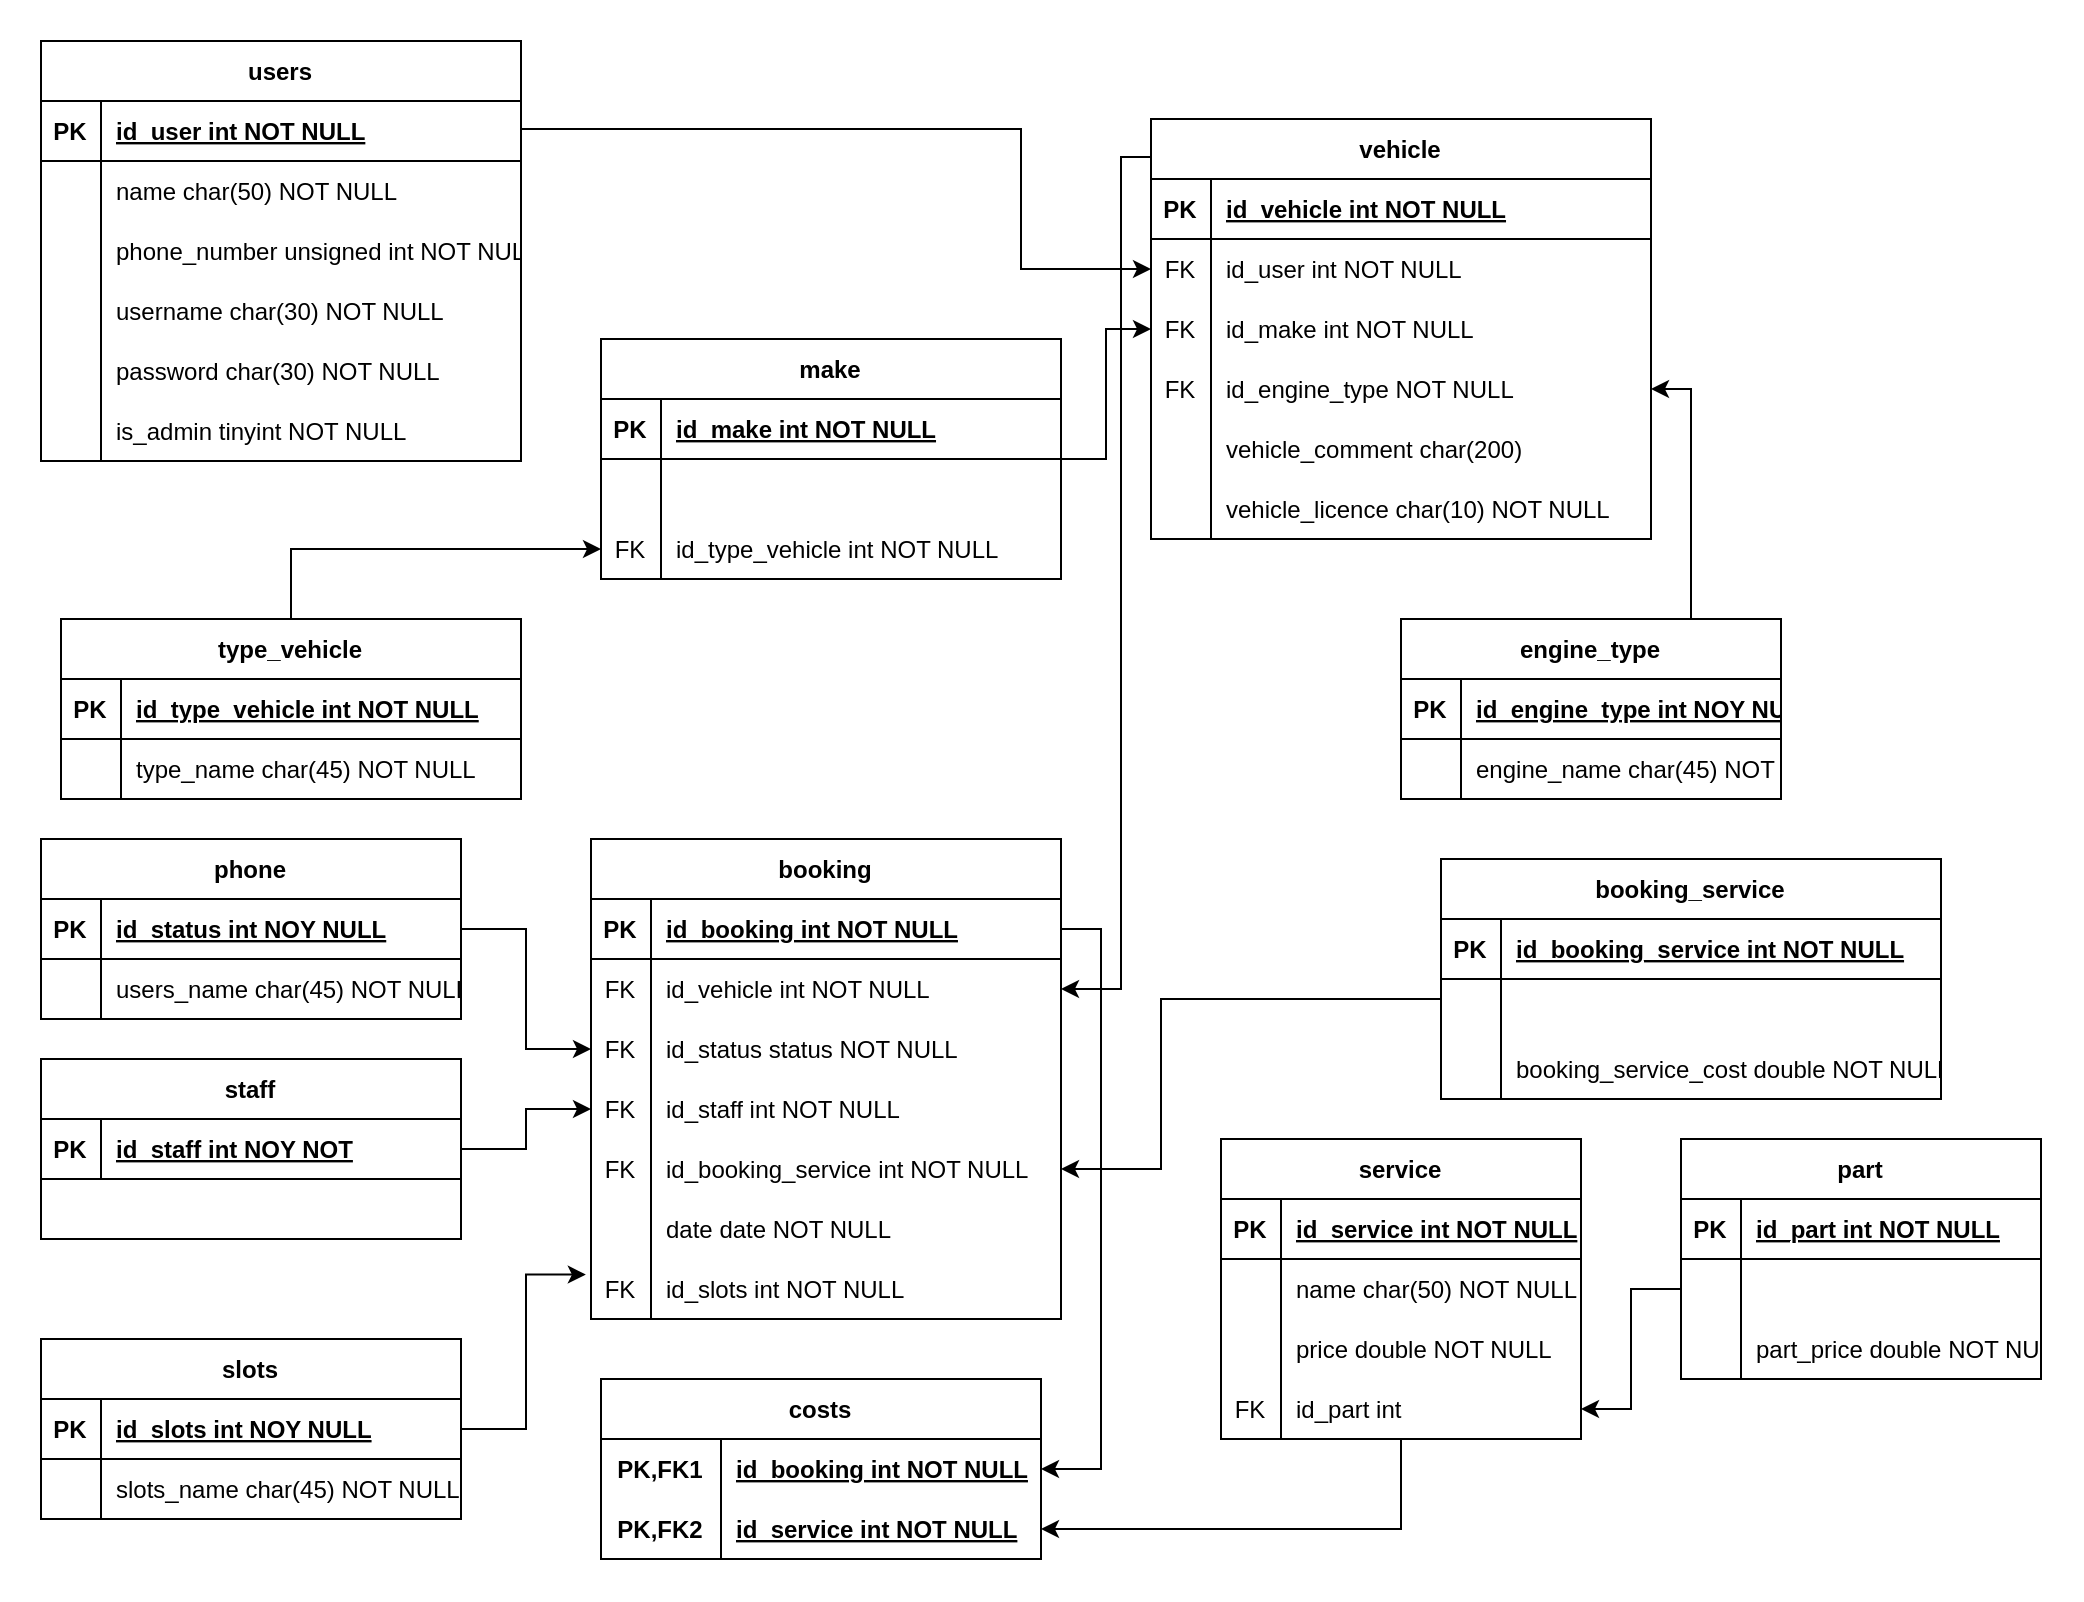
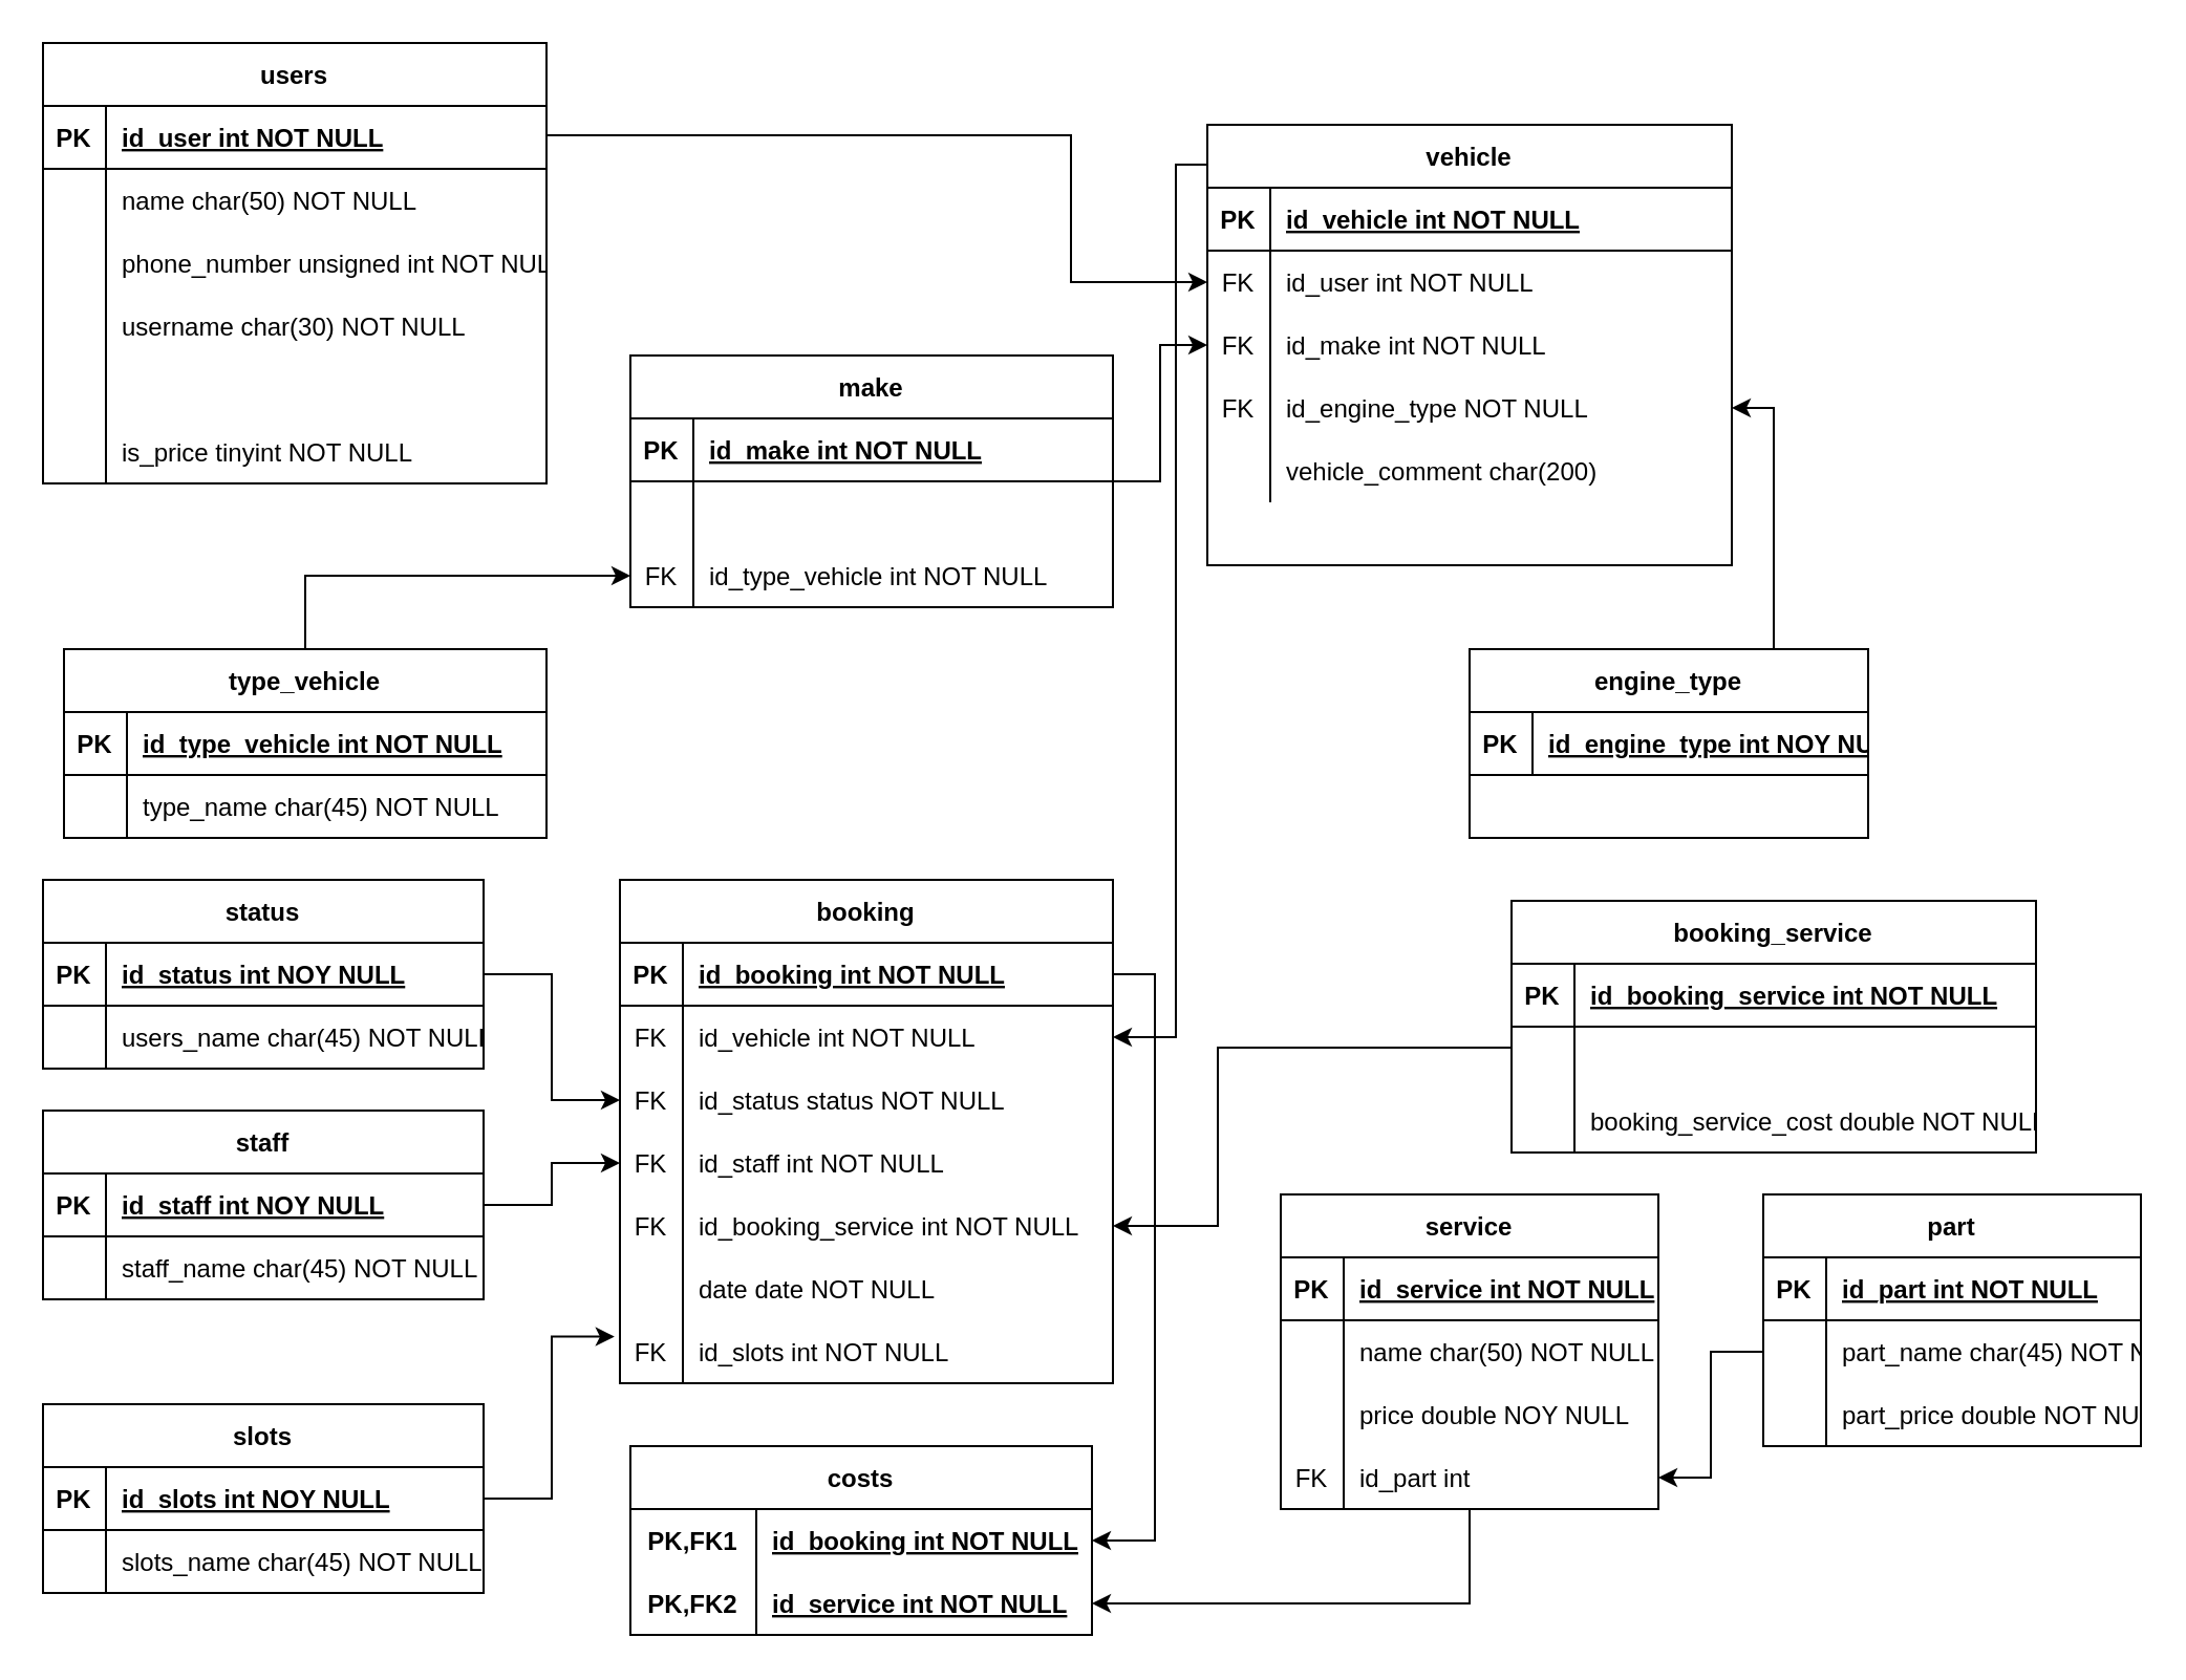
- <mxCell id="37" value="password char(30) NOT NULL" style="shape=partialRectangle;overflow=hidden;connectable=0;fillColor=none;top=0;left=0;bottom=0;right=0;align=left;spacingLeft=6;" parent="35" vertex="1"><mxGeometry x="30" width="210" height="30" as="geometry"><mxRectangle width="210" height="30" as="alternateBounds" /></mxGeometry></mxCell>
- <mxCell id="40" value="is_admin tinyint NOT NULL" style="shape=partialRectangle;overflow=hidden;connectable=0;fillColor=none;top=0;left=0;bottom=0;right=0;align=left;spacingLeft=6;" parent="38" vertex="1"><mxGeometry x="30" width="210" height="30" as="geometry"><mxRectangle width="210" height="30" as="alternateBounds" /></mxGeometry></mxCell>
+ <mxCell id="40" value="is_price tinyint NOT NULL" style="shape=partialRectangle;overflow=hidden;connectable=0;fillColor=none;top=0;left=0;bottom=0;right=0;align=left;spacingLeft=6;" parent="38" vertex="1"><mxGeometry x="30" width="210" height="30" as="geometry"><mxRectangle width="210" height="30" as="alternateBounds" /></mxGeometry></mxCell>
- <mxCell id="21" value="vehicle_licence char(10) NOT NULL" style="shape=partialRectangle;overflow=hidden;connectable=0;fillColor=none;top=0;left=0;bottom=0;right=0;align=left;spacingLeft=6;" parent="19" vertex="1"><mxGeometry x="30" width="220" height="30" as="geometry"><mxRectangle width="220" height="30" as="alternateBounds" /></mxGeometry></mxCell>
- <mxCell id="148" value="engine_name char(45) NOT NULL" style="shape=partialRectangle;connectable=0;fillColor=none;top=0;left=0;bottom=0;right=0;align=left;spacingLeft=6;overflow=hidden;" parent="146" vertex="1"><mxGeometry x="30" width="160" height="30" as="geometry"><mxRectangle width="160" height="30" as="alternateBounds" /></mxGeometry></mxCell>
- <mxCell id="135" value="phone" style="shape=table;startSize=30;container=1;collapsible=1;childLayout=tableLayout;fixedRows=1;rowLines=0;fontStyle=1;align=center;resizeLast=1;" parent="1" vertex="1"><mxGeometry x="20" y="419" width="210" height="90" as="geometry" /></mxCell>
+ <mxCell id="135" value="status" style="shape=table;startSize=30;container=1;collapsible=1;childLayout=tableLayout;fixedRows=1;rowLines=0;fontStyle=1;align=center;resizeLast=1;" parent="1" vertex="1"><mxGeometry x="20" y="419" width="210" height="90" as="geometry" /></mxCell>
- <mxCell id="96" value="id_staff int NOY NOT" style="shape=partialRectangle;connectable=0;fillColor=none;top=0;left=0;bottom=0;right=0;align=left;spacingLeft=6;fontStyle=5;overflow=hidden;" parent="94" vertex="1"><mxGeometry x="30" width="180" height="30" as="geometry"><mxRectangle width="180" height="30" as="alternateBounds" /></mxGeometry></mxCell>
+ <mxCell id="96" value="id_staff int NOY NULL" style="shape=partialRectangle;connectable=0;fillColor=none;top=0;left=0;bottom=0;right=0;align=left;spacingLeft=6;fontStyle=5;overflow=hidden;" parent="94" vertex="1"><mxGeometry x="30" width="180" height="30" as="geometry"><mxRectangle width="180" height="30" as="alternateBounds" /></mxGeometry></mxCell>
+ <mxCell id="99" value="staff_name char(45) NOT NULL" style="shape=partialRectangle;connectable=0;fillColor=none;top=0;left=0;bottom=0;right=0;align=left;spacingLeft=6;overflow=hidden;" parent="97" vertex="1"><mxGeometry x="30" width="180" height="30" as="geometry"><mxRectangle width="180" height="30" as="alternateBounds" /></mxGeometry></mxCell>
+ <mxCell id="121" value="part_name char(45) NOT NULL" style="shape=partialRectangle;connectable=0;fillColor=none;top=0;left=0;bottom=0;right=0;align=left;spacingLeft=6;overflow=hidden;" parent="119" vertex="1"><mxGeometry x="30" width="150" height="30" as="geometry"><mxRectangle width="150" height="30" as="alternateBounds" /></mxGeometry></mxCell>
- <mxCell id="111" value="price double NOT NULL" style="shape=partialRectangle;connectable=0;fillColor=none;top=0;left=0;bottom=0;right=0;align=left;spacingLeft=6;overflow=hidden;" parent="109" vertex="1"><mxGeometry x="30" width="150" height="30" as="geometry"><mxRectangle width="150" height="30" as="alternateBounds" /></mxGeometry></mxCell>
+ <mxCell id="111" value="price double NOY NULL" style="shape=partialRectangle;connectable=0;fillColor=none;top=0;left=0;bottom=0;right=0;align=left;spacingLeft=6;overflow=hidden;" parent="109" vertex="1"><mxGeometry x="30" width="150" height="30" as="geometry"><mxRectangle width="150" height="30" as="alternateBounds" /></mxGeometry></mxCell>
